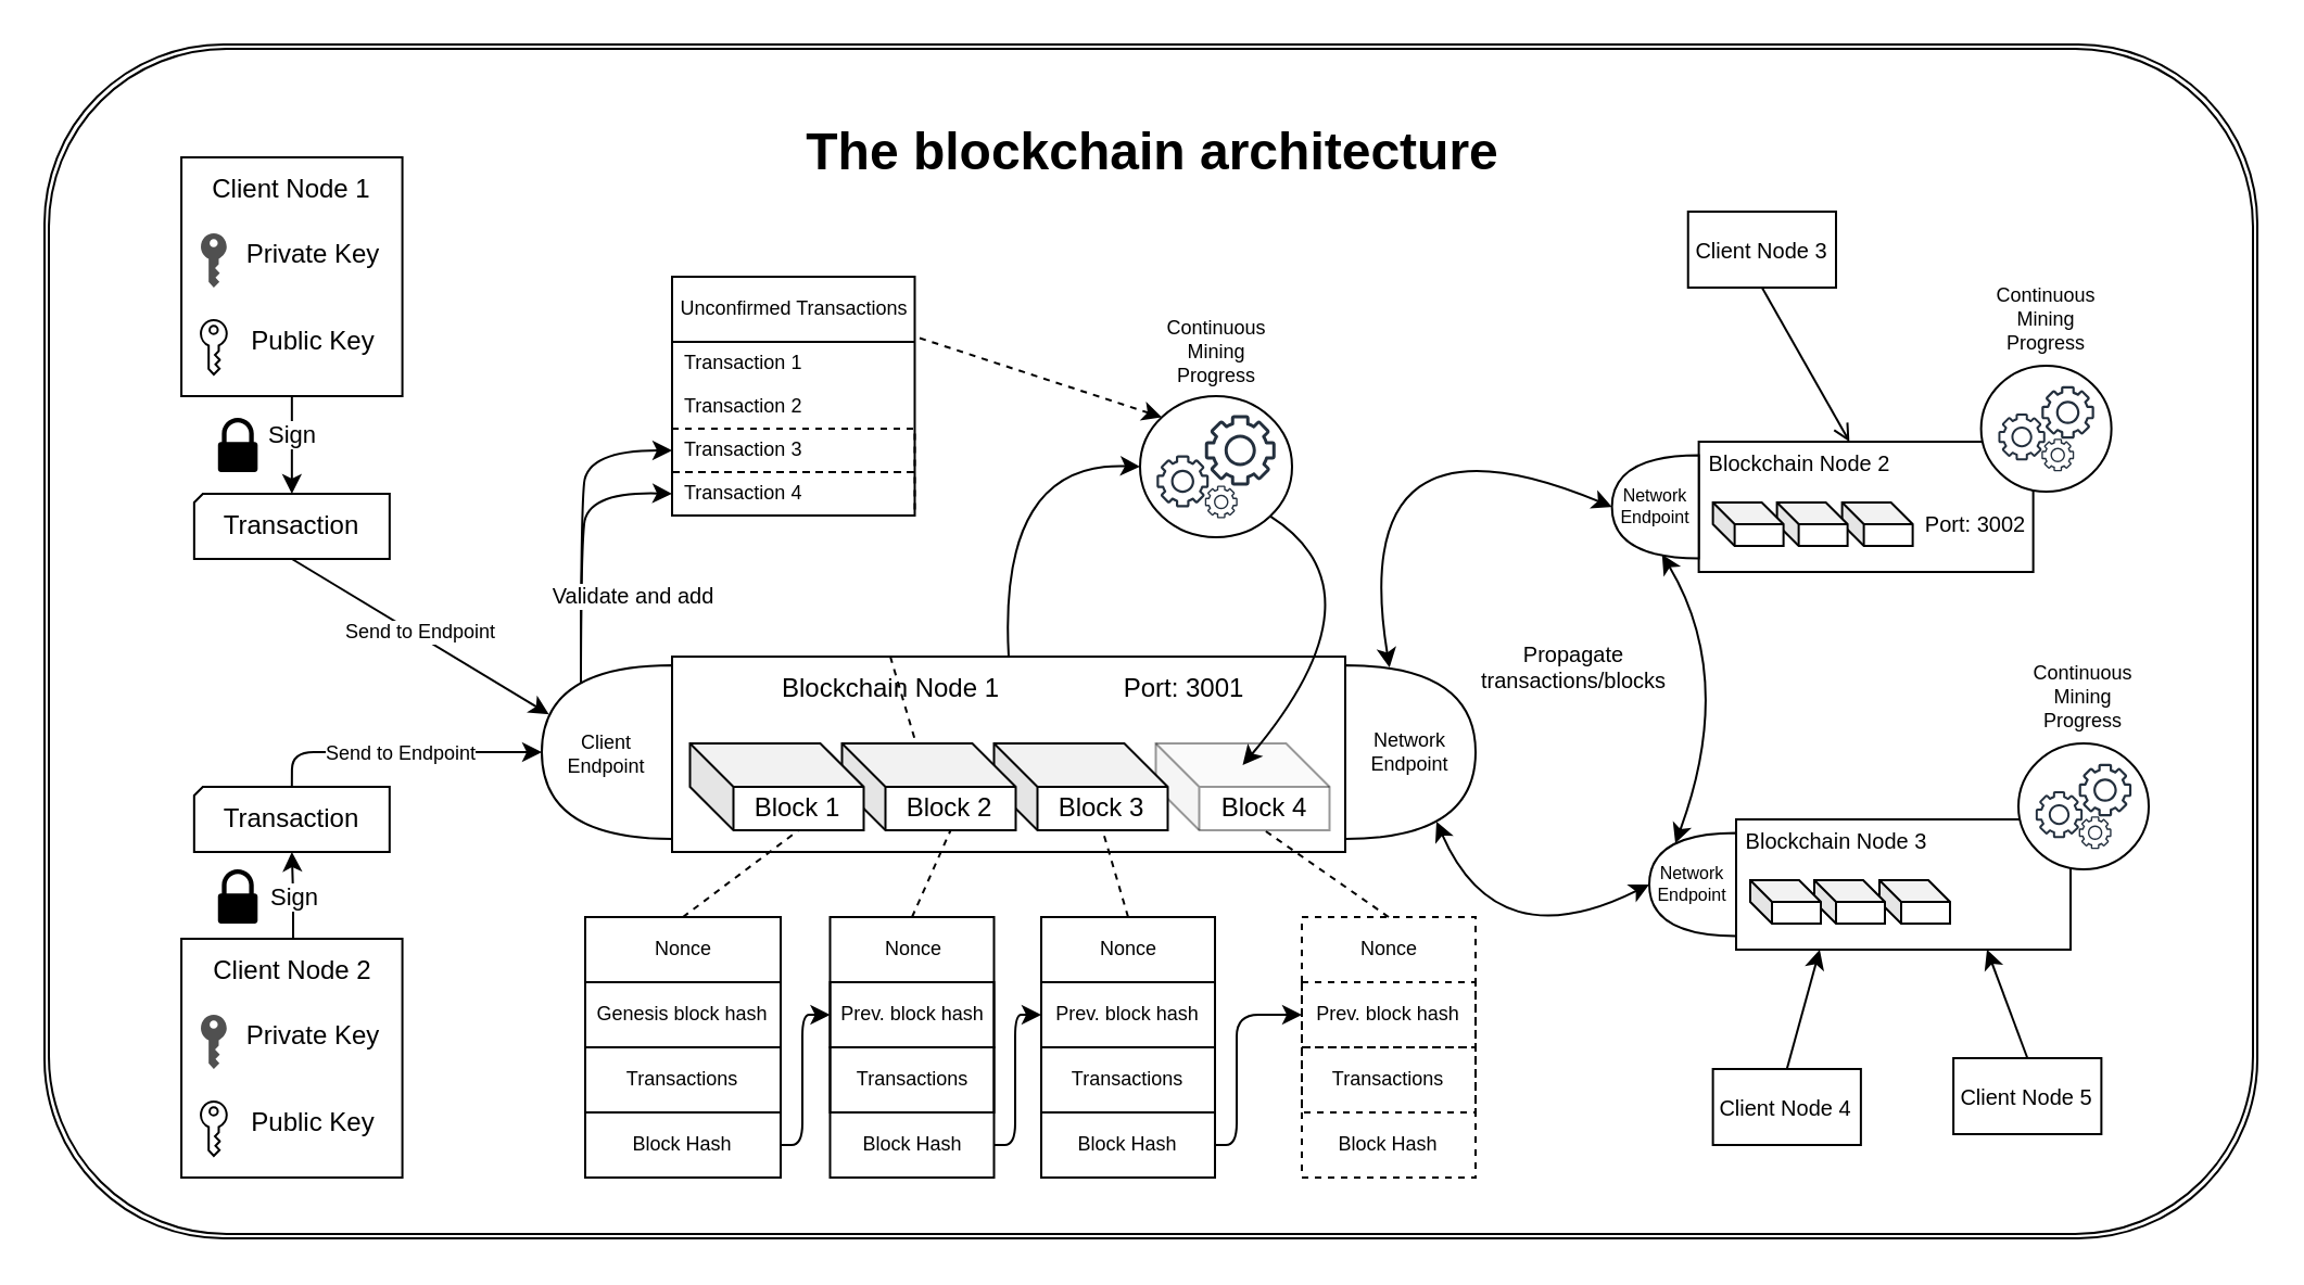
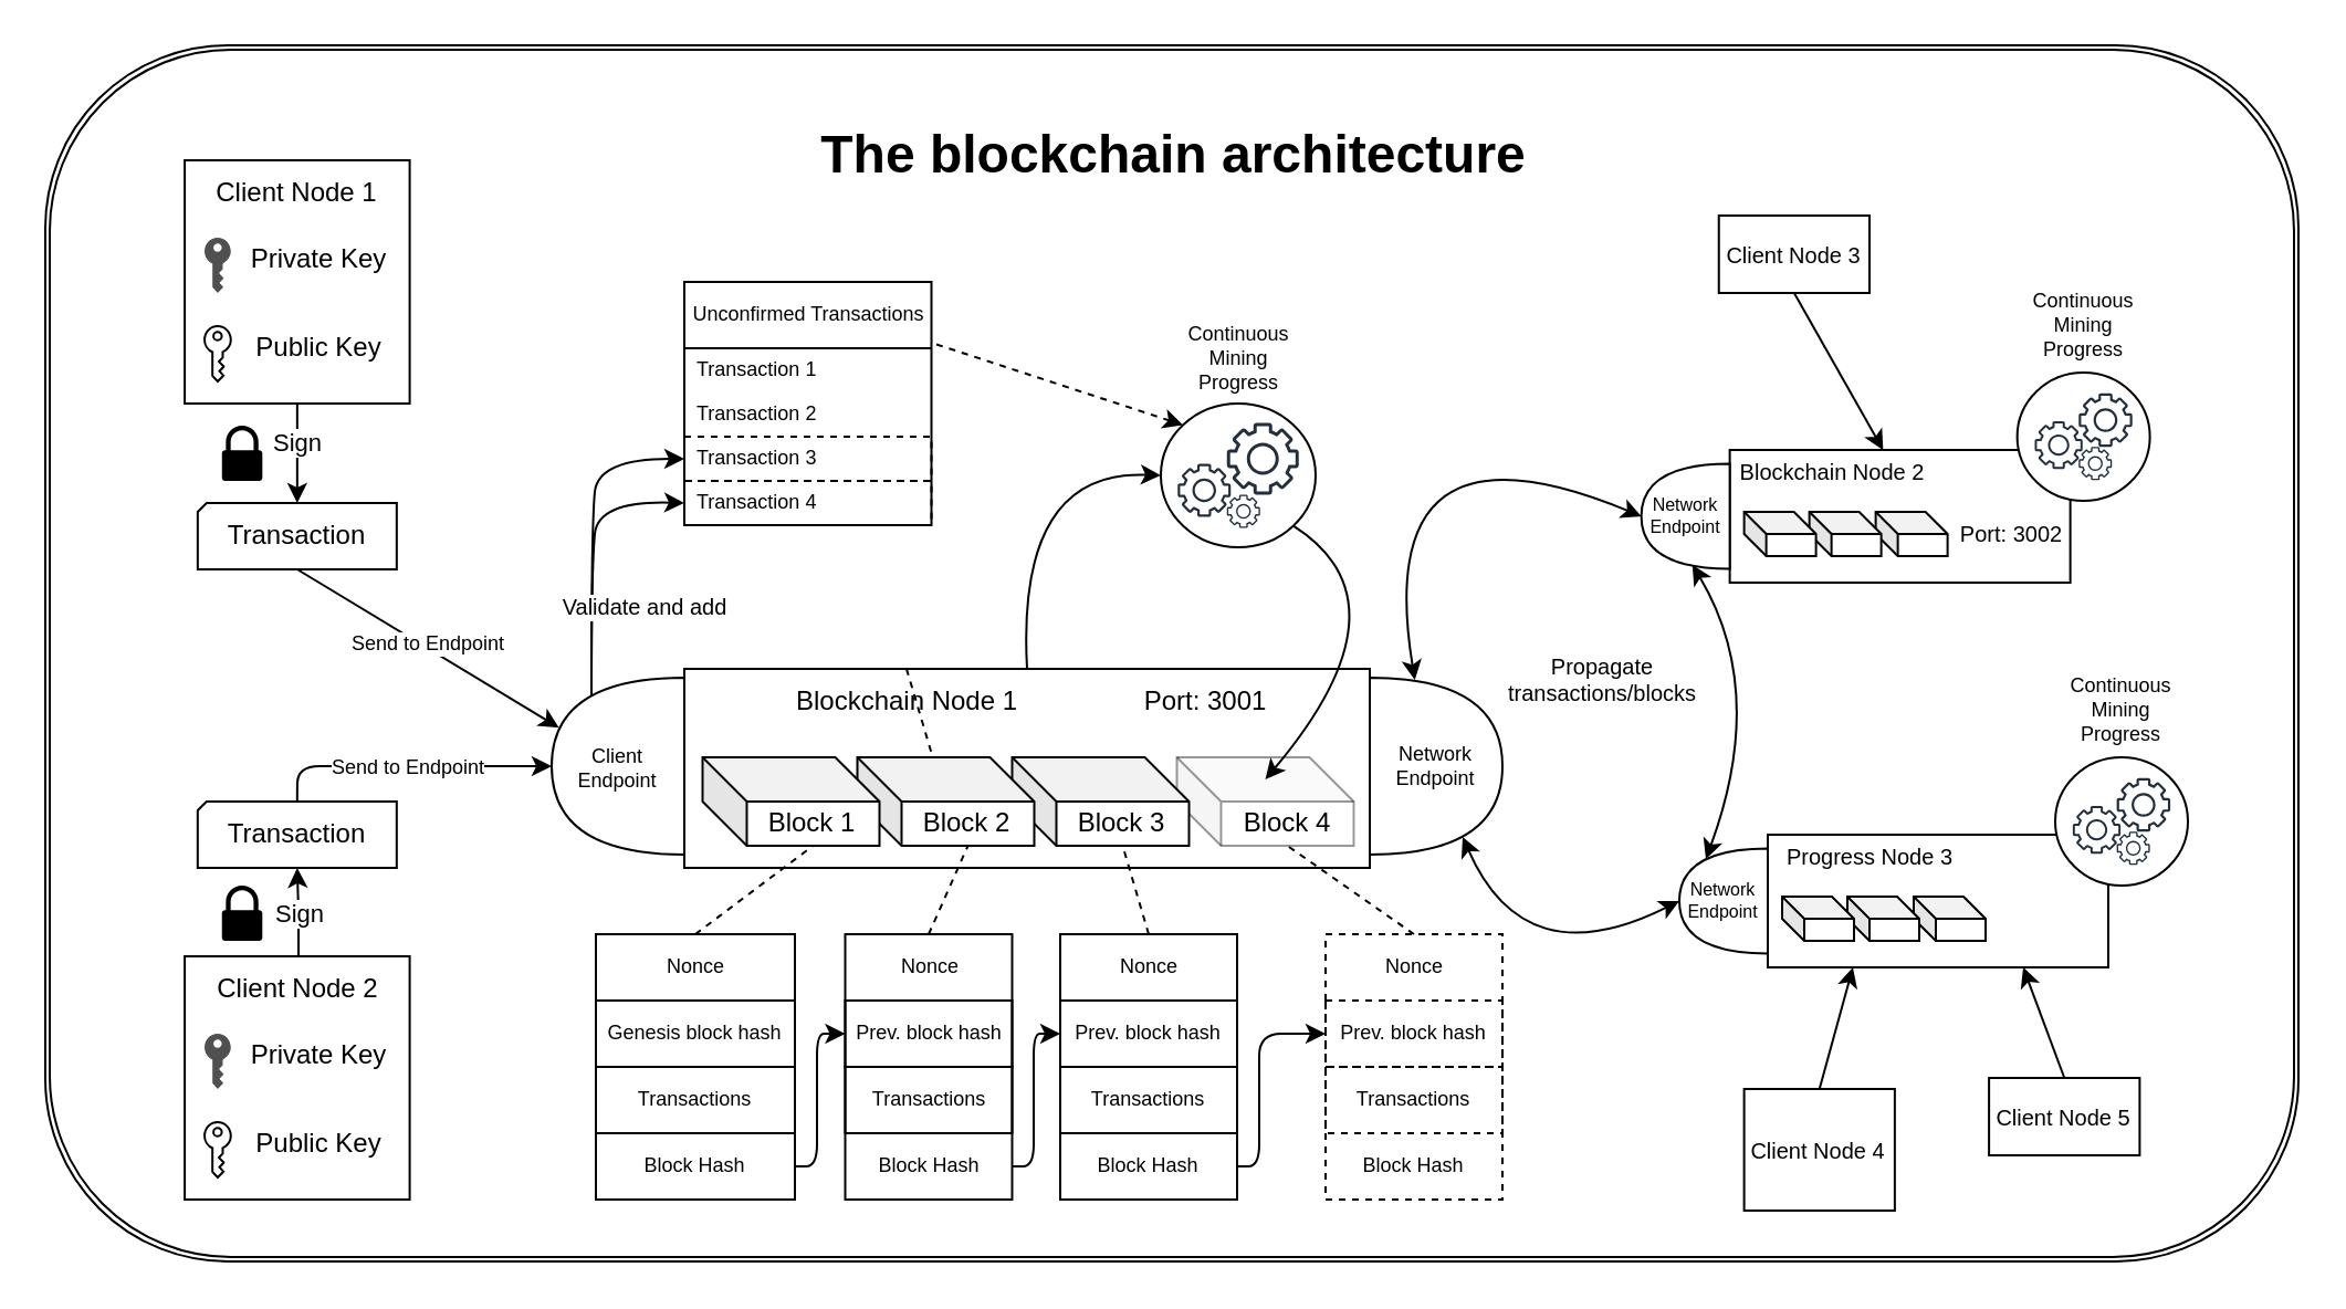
- <mxCell id="105" style="edgeStyle=none;orthogonalLoop=1;jettySize=auto;html=1;exitX=0.5;exitY=1;exitDx=0;exitDy=0;entryX=0.75;entryY=0;entryDx=0;entryDy=0;fontFamily=Helvetica;fontSize=10;fontColor=default;startArrow=none;startFill=0;startSize=6;endSize=6;endArrow=open;" edge="1" parent="1" source="106" target="89"><mxGeometry relative="1" as="geometry" /></mxCell>
+ <mxCell id="105" style="edgeStyle=none;orthogonalLoop=1;jettySize=auto;html=1;exitX=0.5;exitY=1;exitDx=0;exitDy=0;entryX=0.75;entryY=0;entryDx=0;entryDy=0;fontFamily=Helvetica;fontSize=10;fontColor=default;startArrow=none;startFill=0;startSize=6;endSize=6;" edge="1" parent="1" source="106" target="89"><mxGeometry relative="1" as="geometry" /></mxCell>
- <mxCell id="14" value="Blockchain Node 3" style="text;html=1;strokeColor=none;fillColor=none;align=center;verticalAlign=middle;whiteSpace=wrap;rounded=0;fontFamily=Helvetica;fontSize=10;fontColor=default;" vertex="1" parent="1"><mxGeometry x="799" y="377" width="92.5" height="20" as="geometry" /></mxCell>
+ <mxCell id="14" value="Progress Node 3" style="text;html=1;strokeColor=none;fillColor=none;align=center;verticalAlign=middle;whiteSpace=wrap;rounded=0;fontFamily=Helvetica;fontSize=10;fontColor=default;" vertex="1" parent="1"><mxGeometry x="799" y="377" width="92.5" height="20" as="geometry" /></mxCell>
- <mxCell id="108" value="Client Node 4" style="rounded=0;whiteSpace=wrap;html=1;strokeColor=default;fontFamily=Helvetica;fontSize=10;fontColor=default;fillColor=default;" vertex="1" parent="1"><mxGeometry x="788.31" y="492" width="68.13" height="35" as="geometry" /></mxCell>
+ <mxCell id="108" value="Client Node 4" style="rounded=0;whiteSpace=wrap;html=1;strokeColor=default;fontFamily=Helvetica;fontSize=10;fontColor=default;fillColor=default;" vertex="1" parent="1"><mxGeometry x="788.31" y="492" width="68.13" height="55" as="geometry" /></mxCell>
